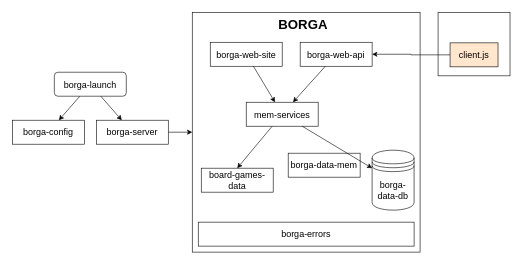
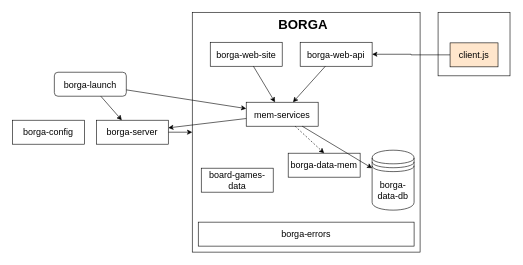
- <mxCell id="21" value="" style="endArrow=classic;html=1;rounded=0;fontSize=15;" edge="1" parent="1" source="9" target="8"><mxGeometry width="50" height="50" relative="1" as="geometry"><mxPoint x="160" y="170" as="sourcePoint" /><mxPoint x="200" y="210" as="targetPoint" /></mxGeometry></mxCell>
+ <mxCell id="21" value="" style="endArrow=classic;html=1;rounded=0;fontSize=15;" edge="1" parent="1" source="9" target="3"><mxGeometry width="50" height="50" relative="1" as="geometry"><mxPoint x="160" y="170" as="sourcePoint" /><mxPoint x="200" y="210" as="targetPoint" /></mxGeometry></mxCell>
+ <mxCell id="15" value="" style="endArrow=classic;html=1;rounded=0;fontSize=15;entryX=0.5;entryY=0;entryDx=0;entryDy=0;dashed=1;" edge="1" parent="1" source="3" target="6"><mxGeometry width="50" height="50" relative="1" as="geometry"><mxPoint x="510" y="230" as="sourcePoint" /><mxPoint x="440" y="280" as="targetPoint" /></mxGeometry></mxCell>
- <mxCell id="14" value="" style="endArrow=classic;html=1;rounded=0;fontSize=15;entryX=0.5;entryY=0;entryDx=0;entryDy=0;" edge="1" parent="1" source="3" target="7"><mxGeometry width="50" height="50" relative="1" as="geometry"><mxPoint x="350" y="160" as="sourcePoint" /><mxPoint x="400" y="110" as="targetPoint" /></mxGeometry></mxCell>
+ <mxCell id="14" value="" style="endArrow=classic;html=1;rounded=0;fontSize=15;" edge="1" parent="1" source="3" target="11"><mxGeometry width="50" height="50" relative="1" as="geometry"><mxPoint x="350" y="160" as="sourcePoint" /><mxPoint x="400" y="110" as="targetPoint" /></mxGeometry></mxCell>
